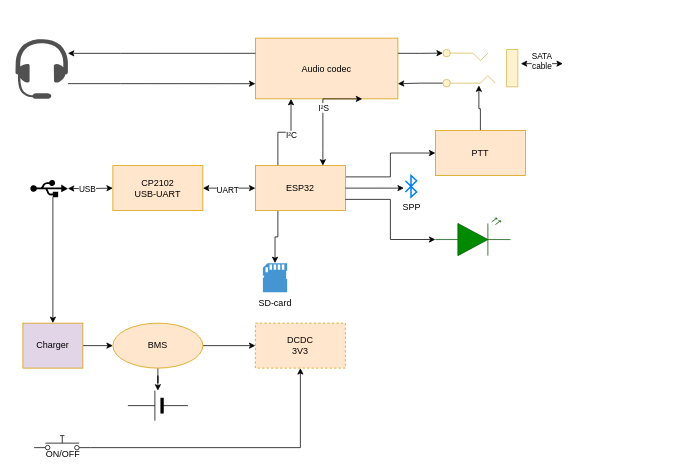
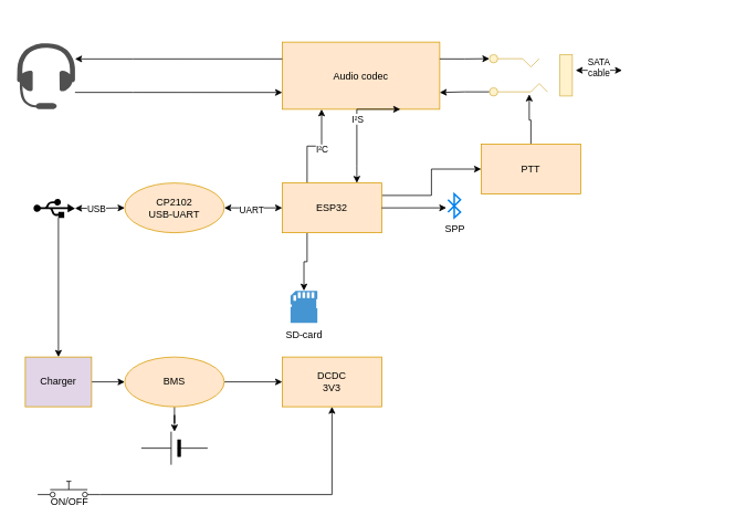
- <mxCell id="18" value="&lt;div&gt;CP2102&lt;/div&gt;&lt;div&gt;USB-UART&lt;/div&gt;" style="rounded=0;whiteSpace=wrap;html=1;fillColor=#ffe6cc;strokeColor=#d79b00;" vertex="1" parent="1"><mxGeometry x="150" y="220" width="120" height="60" as="geometry" /></mxCell>
+ <mxCell id="18" value="&lt;div&gt;CP2102&lt;/div&gt;&lt;div&gt;USB-UART&lt;/div&gt;" style="ellipse;whiteSpace=wrap;html=1;fillColor=#ffe6cc;strokeColor=#d79b00;" vertex="1" parent="1"><mxGeometry x="150" y="220" width="120" height="60" as="geometry" /></mxCell>
- <mxCell id="32" style="edgeStyle=orthogonalEdgeStyle;rounded=0;orthogonalLoop=1;jettySize=auto;html=1;exitX=1;exitY=0.75;exitDx=0;exitDy=0;entryX=0;entryY=0.57;entryDx=0;entryDy=0;entryPerimeter=0;" edge="1" parent="1" source="15" target="29"><mxGeometry relative="1" as="geometry" /></mxCell>
- <mxCell id="29" value="Power" style="verticalLabelPosition=bottom;shadow=0;dashed=0;align=center;html=1;verticalAlign=top;shape=mxgraph.electrical.opto_electronics.led_2;pointerEvents=1;fillColor=#008a00;strokeColor=#005700;fontColor=#ffffff;" vertex="1" parent="1"><mxGeometry x="580" y="290" width="100" height="50" as="geometry" /></mxCell>
- <mxCell id="39" value="&lt;div&gt;DCDC&lt;/div&gt;&lt;div&gt;3V3&lt;br&gt;&lt;/div&gt;" style="rounded=0;whiteSpace=wrap;html=1;fillColor=#ffe6cc;strokeColor=#d79b00;dashed=1;" vertex="1" parent="1"><mxGeometry x="340" y="430" width="120" height="60" as="geometry" /></mxCell>
+ <mxCell id="39" value="&lt;div&gt;DCDC&lt;/div&gt;&lt;div&gt;3V3&lt;br&gt;&lt;/div&gt;" style="rounded=0;whiteSpace=wrap;html=1;fillColor=#ffe6cc;strokeColor=#d79b00;" vertex="1" parent="1"><mxGeometry x="340" y="430" width="120" height="60" as="geometry" /></mxCell>
